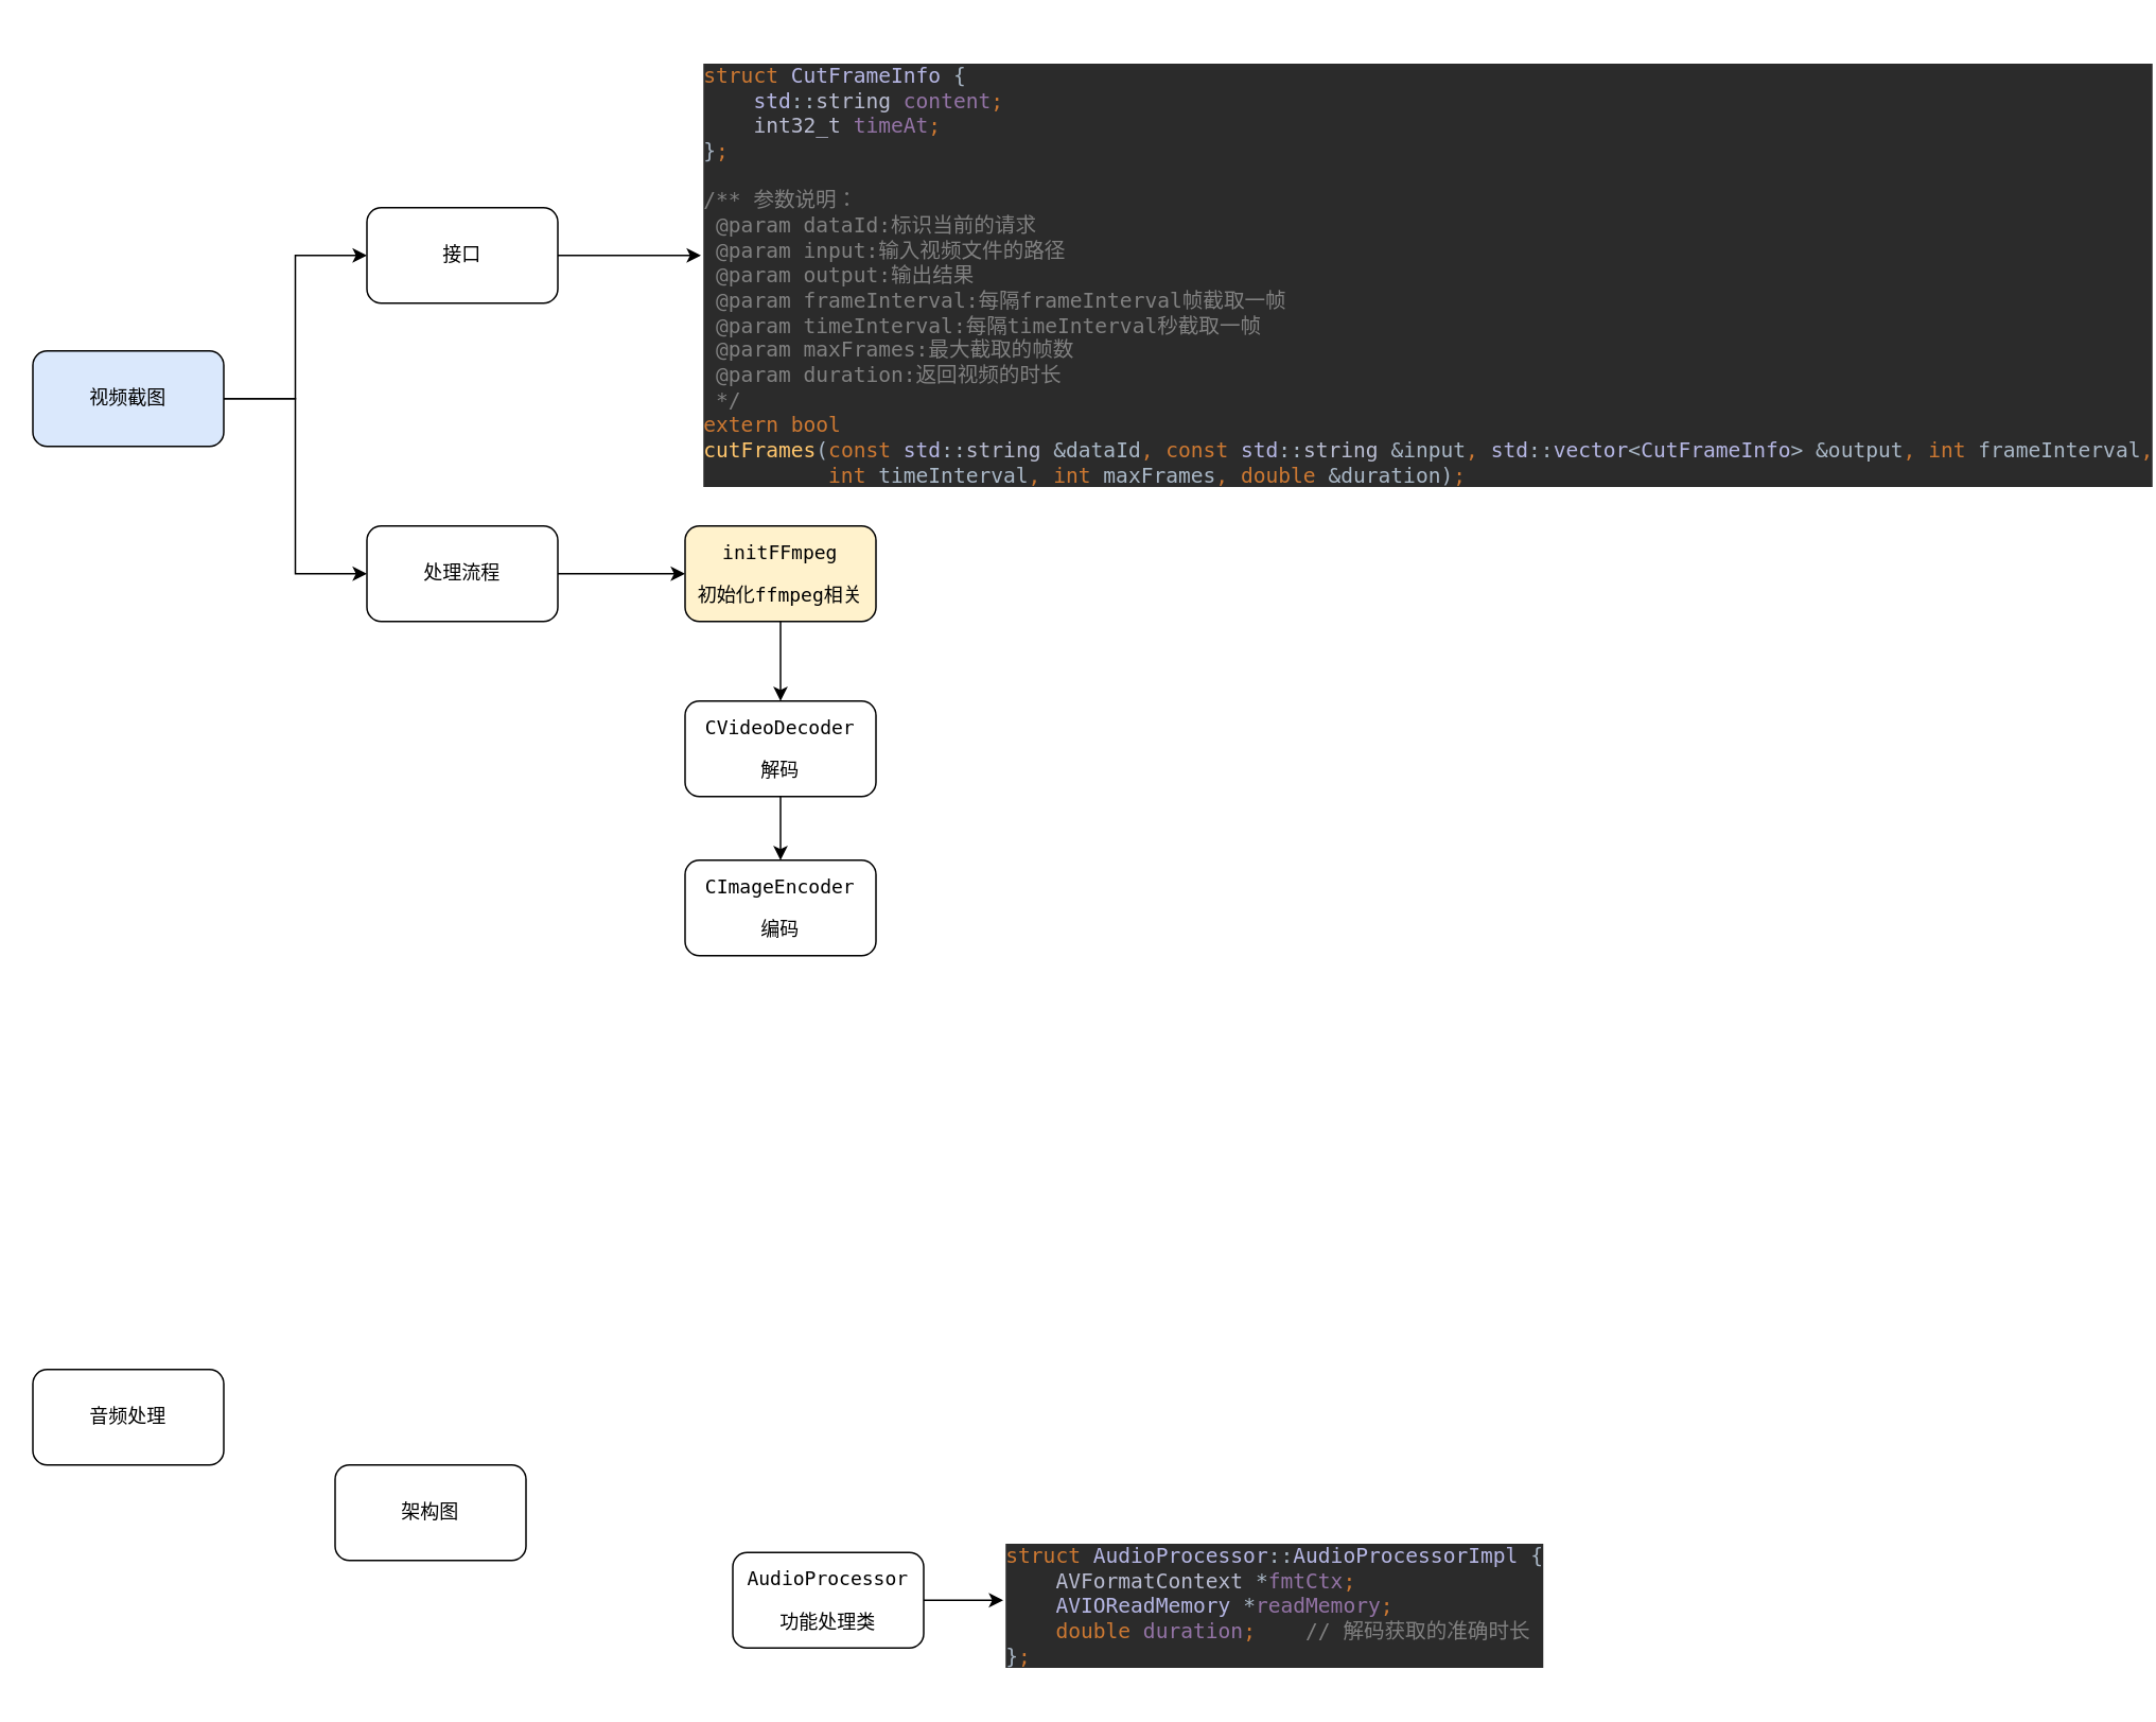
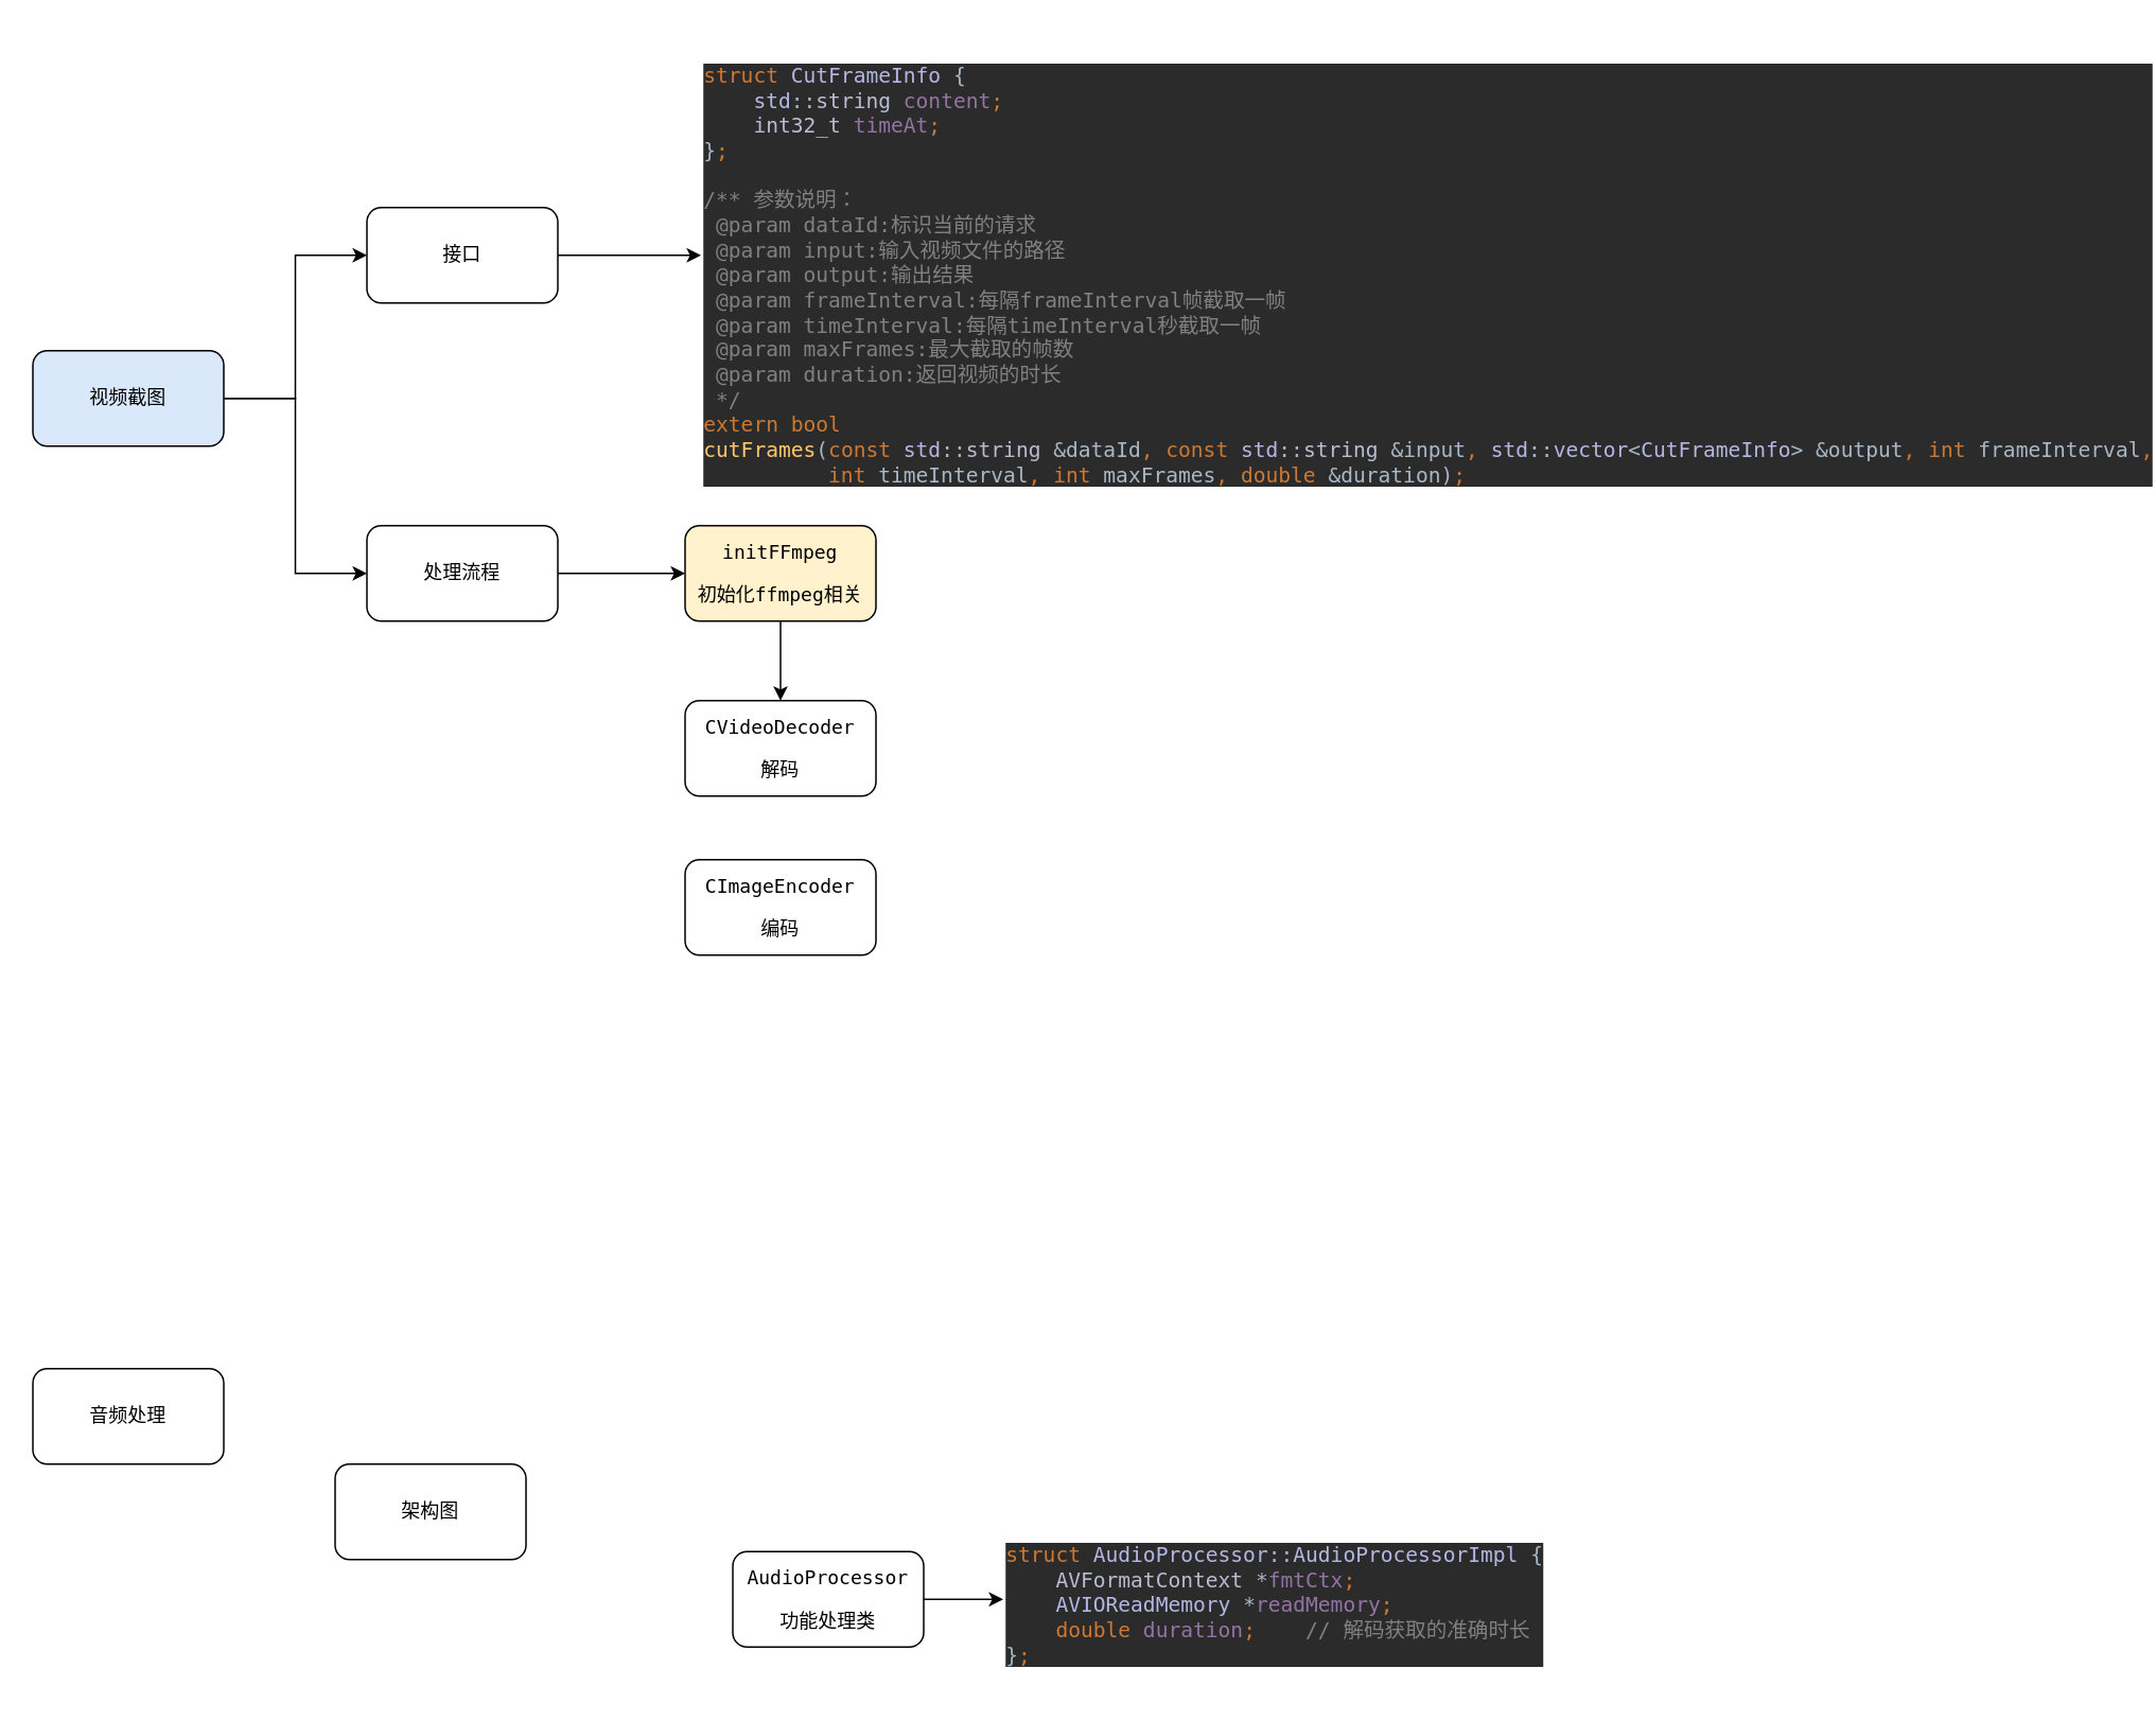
- <mxCell id="12" style="edgeStyle=orthogonalEdgeStyle;rounded=0;orthogonalLoop=1;jettySize=auto;html=1;entryX=0.5;entryY=0;entryDx=0;entryDy=0;" parent="1" source="13" target="14" edge="1"><mxGeometry relative="1" as="geometry" /></mxCell>
